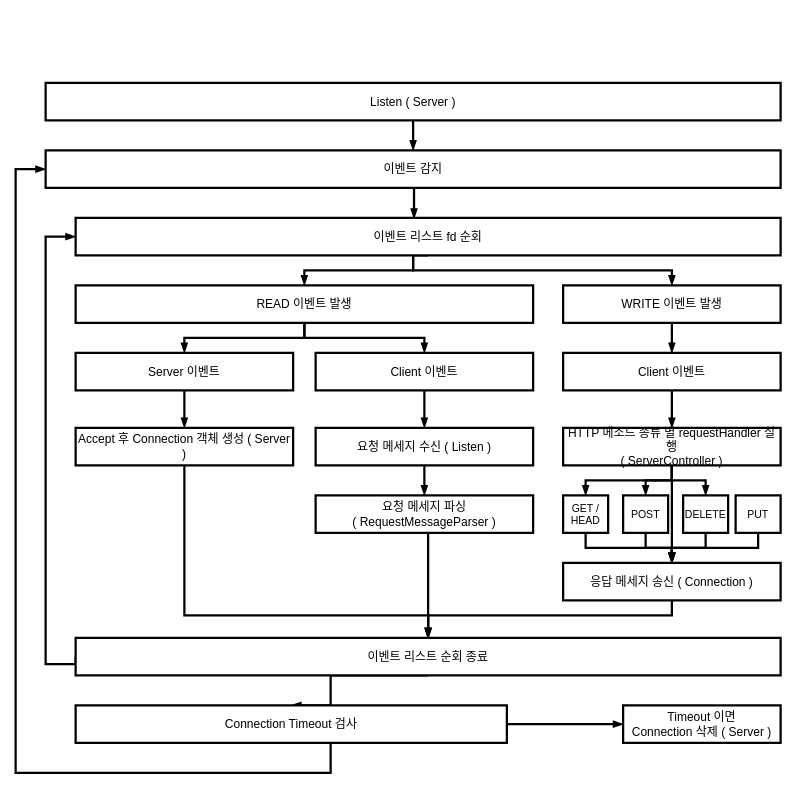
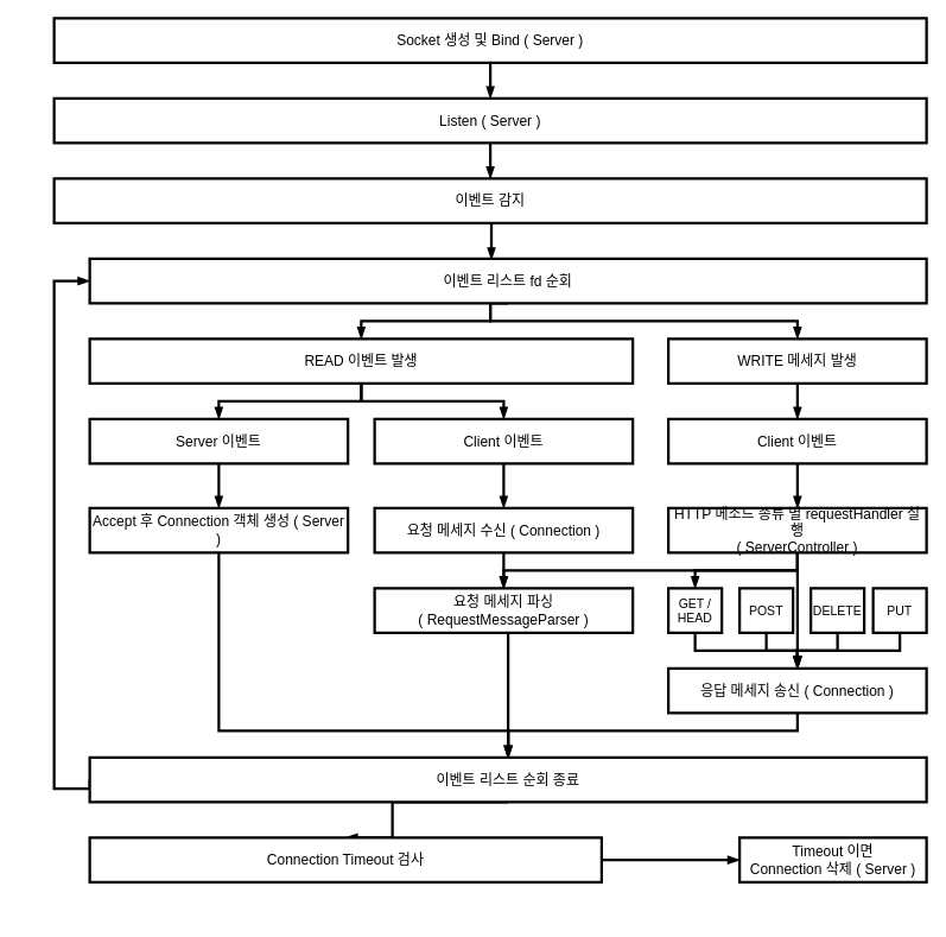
+ <mxCell id="3" value="&lt;span style=&quot;font-size: 16px;&quot;&gt;Socket 생성 및 Bind ( Server )&lt;/span&gt;" style="rounded=0;whiteSpace=wrap;html=1;strokeWidth=3;" parent="1" vertex="1"><mxGeometry x="60" y="20" width="980" height="50" as="geometry" /></mxCell>
+ <mxCell id="2" style="edgeStyle=orthogonalEdgeStyle;rounded=0;orthogonalLoop=1;jettySize=auto;html=1;exitX=0.5;exitY=1;exitDx=0;exitDy=0;entryX=0.5;entryY=0;entryDx=0;entryDy=0;strokeWidth=3;endArrow=blockThin;endFill=1;" parent="1" source="3" target="7" edge="1"><mxGeometry relative="1" as="geometry" /></mxCell>
- <mxCell id="34" value="&lt;span style=&quot;font-size: 16px;&quot;&gt;WRITE 이벤트 발생&lt;/span&gt;" style="rounded=0;whiteSpace=wrap;html=1;strokeWidth=3;" vertex="1" parent="1"><mxGeometry x="750" y="380" width="290" height="50" as="geometry" /></mxCell>
+ <mxCell id="34" value="&lt;span style=&quot;font-size: 16px;&quot;&gt;WRITE 메세지 발생&lt;/span&gt;" style="rounded=0;whiteSpace=wrap;html=1;strokeWidth=3;" vertex="1" parent="1"><mxGeometry x="750" y="380" width="290" height="50" as="geometry" /></mxCell>
- <mxCell id="9" value="&lt;font style=&quot;font-size: 16px;&quot;&gt;요청 메세지 수신 ( Listen )&lt;/font&gt;" style="rounded=0;whiteSpace=wrap;html=1;strokeWidth=3;" parent="1" vertex="1"><mxGeometry x="420" y="570" width="290" height="50" as="geometry" /></mxCell>
+ <mxCell id="9" value="&lt;font style=&quot;font-size: 16px;&quot;&gt;요청 메세지 수신 ( Connection )&lt;/font&gt;" style="rounded=0;whiteSpace=wrap;html=1;strokeWidth=3;" parent="1" vertex="1"><mxGeometry x="420" y="570" width="290" height="50" as="geometry" /></mxCell>
- <mxCell id="14" style="edgeStyle=orthogonalEdgeStyle;rounded=0;orthogonalLoop=1;jettySize=auto;html=1;exitX=0.5;exitY=1;exitDx=0;exitDy=0;entryX=0.5;entryY=0;entryDx=0;entryDy=0;strokeWidth=3;endArrow=blockThin;endFill=1;" edge="1" parent="1" source="16" target="22"><mxGeometry relative="1" as="geometry" /></mxCell>
- <mxCell id="13" style="edgeStyle=orthogonalEdgeStyle;rounded=0;orthogonalLoop=1;jettySize=auto;html=1;exitX=0.5;exitY=1;exitDx=0;exitDy=0;entryX=0.5;entryY=0;entryDx=0;entryDy=0;strokeWidth=3;endArrow=blockThin;endFill=1;" edge="1" parent="1" source="16" target="20"><mxGeometry relative="1" as="geometry" /></mxCell>
+ <mxCell id="13" style="edgeStyle=orthogonalEdgeStyle;rounded=0;orthogonalLoop=1;jettySize=auto;html=1;exitX=0.5;exitY=1;exitDx=0;exitDy=0;strokeWidth=3;endArrow=blockThin;endFill=1;" edge="1" parent="1" source="16" target="11"><mxGeometry relative="1" as="geometry" /></mxCell>
- <mxCell id="48" style="edgeStyle=orthogonalEdgeStyle;rounded=0;orthogonalLoop=1;jettySize=auto;html=1;exitX=0.5;exitY=1;exitDx=0;exitDy=0;entryX=0;entryY=0.5;entryDx=0;entryDy=0;strokeWidth=3;endArrow=blockThin;endFill=1;" edge="1" parent="1" source="49" target="29"><mxGeometry relative="1" as="geometry"><Array as="points"><mxPoint x="440" y="1030" /><mxPoint x="20" y="1030" /><mxPoint x="20" y="225" /></Array></mxGeometry></mxCell>
